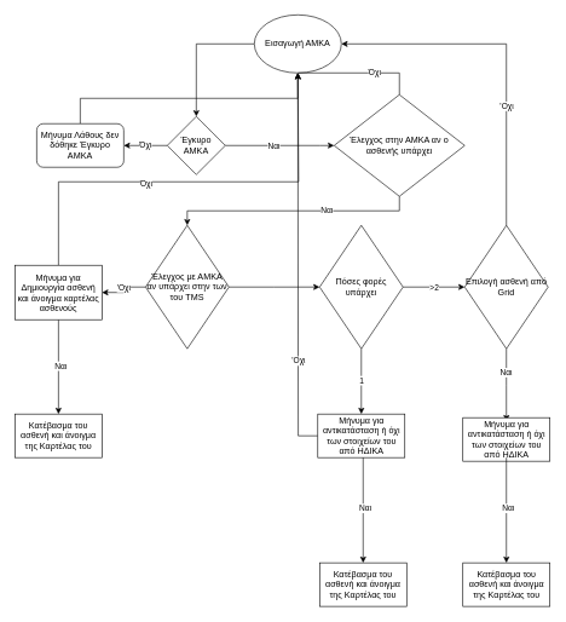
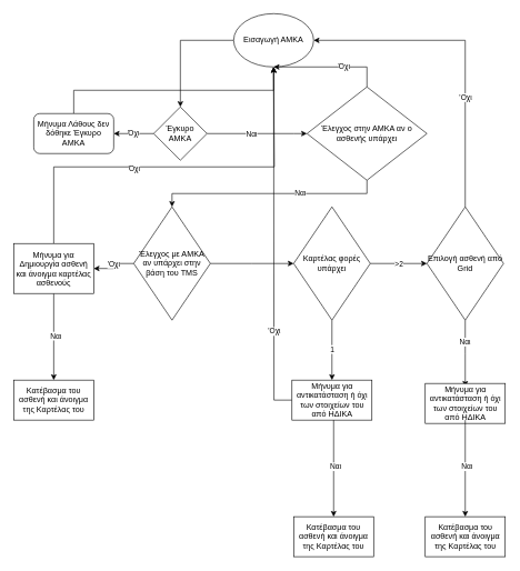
- <mxCell id="10" style="edgeStyle=orthogonalEdgeStyle;rounded=0;orthogonalLoop=1;jettySize=auto;html=1;entryX=0.5;entryY=1;entryDx=0;entryDy=0;endArrow=none;" edge="1" parent="1" source="14" target="3"><mxGeometry relative="1" as="geometry"><mxPoint x="555" y="100" as="targetPoint" /><Array as="points"><mxPoint x="550" y="100" /></Array></mxGeometry></mxCell>
+ <mxCell id="10" style="edgeStyle=orthogonalEdgeStyle;rounded=0;orthogonalLoop=1;jettySize=auto;html=1;entryX=0.5;entryY=1;entryDx=0;entryDy=0;" edge="1" parent="1" source="14" target="3"><mxGeometry relative="1" as="geometry"><mxPoint x="555" y="100" as="targetPoint" /><Array as="points"><mxPoint x="550" y="100" /></Array></mxGeometry></mxCell>
- <mxCell id="18" value="Έλεγχος με ΑΜΚΑ αν υπάρχει στην των του TMS" style="rhombus;whiteSpace=wrap;html=1;" vertex="1" parent="1"><mxGeometry x="200" y="310" width="115" height="170" as="geometry" /></mxCell>
+ <mxCell id="18" value="Έλεγχος με ΑΜΚΑ αν υπάρχει στην βάση του TMS" style="rhombus;whiteSpace=wrap;html=1;" vertex="1" parent="1"><mxGeometry x="200" y="310" width="115" height="170" as="geometry" /></mxCell>
- <mxCell id="30" value="Πόσες φορές υπάρχει" style="rhombus;whiteSpace=wrap;html=1;" vertex="1" parent="1"><mxGeometry x="440" y="310" width="115" height="170" as="geometry" /></mxCell>
+ <mxCell id="30" value="Καρτέλας φορές υπάρχει" style="rhombus;whiteSpace=wrap;html=1;" vertex="1" parent="1"><mxGeometry x="440" y="310" width="115" height="170" as="geometry" /></mxCell>
